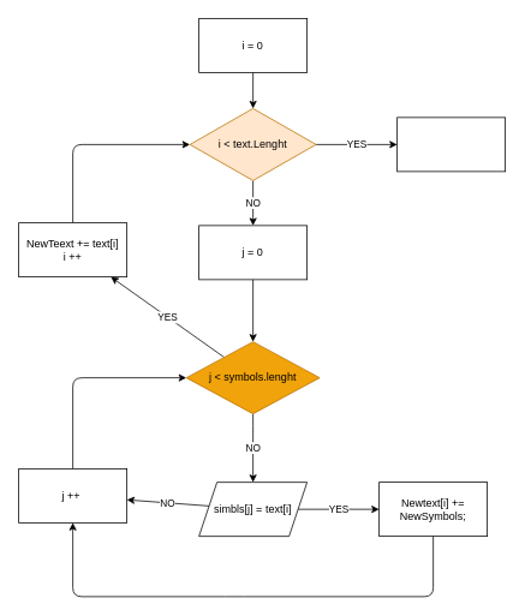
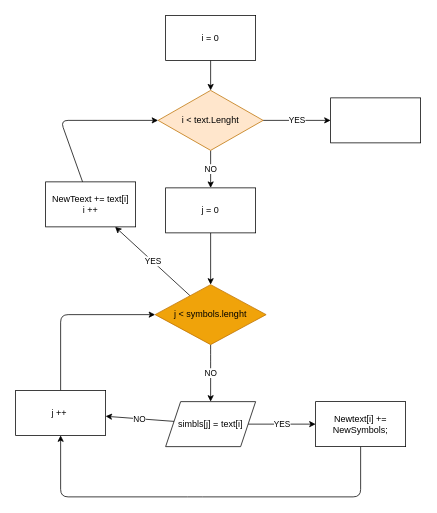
- <mxCell id="21" value="NewTeext += text[i]&lt;br&gt;i ++" style="whiteSpace=wrap;html=1;" vertex="1" parent="1"><mxGeometry x="20" y="247" width="120" height="60" as="geometry" /></mxCell>
+ <mxCell id="21" value="NewTeext += text[i]&lt;br&gt;i ++" style="whiteSpace=wrap;html=1;" vertex="1" parent="1"><mxGeometry x="60" y="242" width="120" height="60" as="geometry" /></mxCell>
